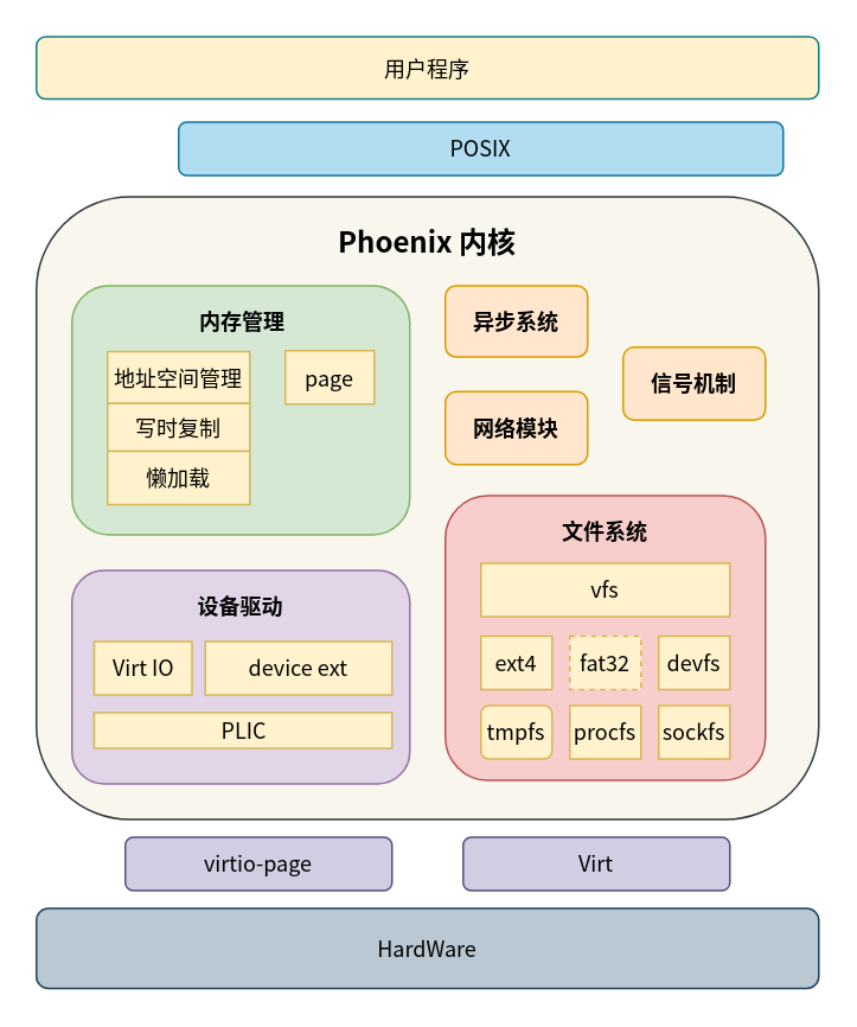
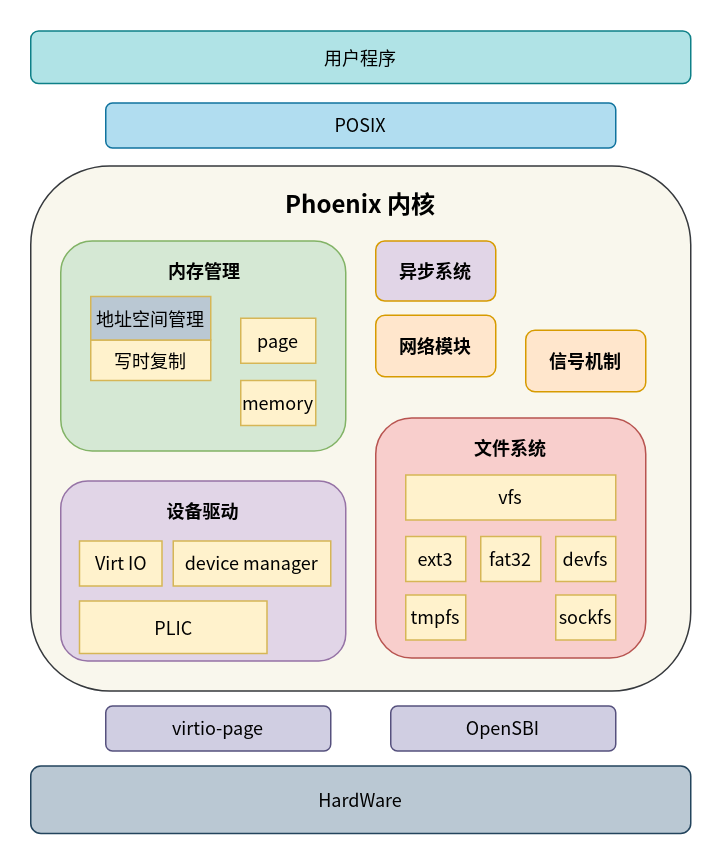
- <mxCell id="2" value="用户程序" style="rounded=1;whiteSpace=wrap;html=1;fillColor=#fff2cc;strokeColor=#0e8088;fontFamily=Noto Sans CJK SC;fontSize=12;" vertex="1" parent="1"><mxGeometry x="20" y="20" width="440" height="35" as="geometry" /></mxCell>
+ <mxCell id="2" value="用户程序" style="rounded=1;whiteSpace=wrap;html=1;fillColor=#b0e3e6;strokeColor=#0e8088;fontFamily=Noto Sans CJK SC;fontSize=12;" vertex="1" parent="1"><mxGeometry x="20" y="20" width="440" height="35" as="geometry" /></mxCell>
- <mxCell id="30" value="POSIX" style="rounded=1;whiteSpace=wrap;html=1;fillColor=#b1ddf0;strokeColor=#10739e;fontFamily=Noto Sans CJK SC;fontSize=12;" vertex="1" parent="1"><mxGeometry x="100" y="68" width="340" height="30" as="geometry" /></mxCell>
+ <mxCell id="30" value="POSIX" style="rounded=1;whiteSpace=wrap;html=1;fillColor=#b1ddf0;strokeColor=#10739e;fontFamily=Noto Sans CJK SC;fontSize=12;" vertex="1" parent="1"><mxGeometry x="70" y="68" width="340" height="30" as="geometry" /></mxCell>
- <mxCell id="23" value="异步系统" style="rounded=1;whiteSpace=wrap;html=1;movable=1;resizable=1;rotatable=1;deletable=1;editable=1;locked=0;connectable=1;fillColor=#ffe6cc;strokeColor=#d79b00;fontFamily=Noto Sans CJK SC;fontStyle=1;fontSize=12;" vertex="1" parent="3"><mxGeometry x="230" y="50" width="80" height="40" as="geometry" /></mxCell>
+ <mxCell id="23" value="异步系统" style="rounded=1;whiteSpace=wrap;html=1;movable=1;resizable=1;rotatable=1;deletable=1;editable=1;locked=0;connectable=1;fillColor=#e1d5e7;strokeColor=#d79b00;fontFamily=Noto Sans CJK SC;fontStyle=1;fontSize=12;" vertex="1" parent="3"><mxGeometry x="230" y="50" width="80" height="40" as="geometry" /></mxCell>
- <mxCell id="11" value="地址空间管理" style="rounded=0;whiteSpace=wrap;html=1;movable=1;resizable=1;rotatable=1;deletable=1;editable=1;locked=0;connectable=1;fillColor=#fff2cc;strokeColor=#d6b656;fontFamily=Noto Sans CJK SC;fontSize=12;" vertex="1" parent="3"><mxGeometry x="40" y="87" width="80" height="29" as="geometry" /></mxCell>
+ <mxCell id="11" value="地址空间管理" style="rounded=0;whiteSpace=wrap;html=1;movable=1;resizable=1;rotatable=1;deletable=1;editable=1;locked=0;connectable=1;fillColor=#bac8d3;strokeColor=#d6b656;fontFamily=Noto Sans CJK SC;fontSize=12;" vertex="1" parent="3"><mxGeometry x="40" y="87" width="80" height="29" as="geometry" /></mxCell>
- <mxCell id="8" value="page" style="rounded=0;whiteSpace=wrap;html=1;movable=1;resizable=1;rotatable=1;deletable=1;editable=1;locked=0;connectable=1;fillColor=#fff2cc;strokeColor=#d6b656;fontFamily=Noto Sans CJK SC;fontSize=12;" vertex="1" parent="3"><mxGeometry x="140" y="86.5" width="50" height="30" as="geometry" /></mxCell>
+ <mxCell id="8" value="page" style="rounded=0;whiteSpace=wrap;html=1;movable=1;resizable=1;rotatable=1;deletable=1;editable=1;locked=0;connectable=1;fillColor=#fff2cc;strokeColor=#d6b656;fontFamily=Noto Sans CJK SC;fontSize=12;" vertex="1" parent="3"><mxGeometry x="140" y="101.5" width="50" height="30" as="geometry" /></mxCell>
- <mxCell id="22" value="信号机制" style="rounded=1;whiteSpace=wrap;html=1;movable=1;resizable=1;rotatable=1;deletable=1;editable=1;locked=0;connectable=1;fillColor=#ffe6cc;strokeColor=#d79b00;fontFamily=Noto Sans CJK SC;fontStyle=1;fontSize=12;" vertex="1" parent="3"><mxGeometry x="330" y="84.5" width="80" height="41" as="geometry" /></mxCell>
+ <mxCell id="22" value="信号机制" style="rounded=1;whiteSpace=wrap;html=1;movable=1;resizable=1;rotatable=1;deletable=1;editable=1;locked=0;connectable=1;fillColor=#ffe6cc;strokeColor=#d79b00;fontFamily=Noto Sans CJK SC;fontStyle=1;fontSize=12;" vertex="1" parent="3"><mxGeometry x="330" y="109.5" width="80" height="41" as="geometry" /></mxCell>
- <mxCell id="5" value="网络模块" style="rounded=1;whiteSpace=wrap;html=1;movable=1;resizable=1;rotatable=1;deletable=1;editable=1;locked=0;connectable=1;fillColor=#ffe6cc;strokeColor=#d79b00;fontFamily=Noto Sans CJK SC;fontStyle=1;fontSize=12;" vertex="1" parent="3"><mxGeometry x="230" y="109.5" width="80" height="41" as="geometry" /></mxCell>
+ <mxCell id="5" value="网络模块" style="rounded=1;whiteSpace=wrap;html=1;movable=1;resizable=1;rotatable=1;deletable=1;editable=1;locked=0;connectable=1;fillColor=#ffe6cc;strokeColor=#d79b00;fontFamily=Noto Sans CJK SC;fontStyle=1;fontSize=12;" vertex="1" parent="3"><mxGeometry x="230" y="99.5" width="80" height="41" as="geometry" /></mxCell>
- <mxCell id="10" value="懒加载" style="rounded=0;whiteSpace=wrap;html=1;movable=1;resizable=1;rotatable=1;deletable=1;editable=1;locked=0;connectable=1;fillColor=#fff2cc;strokeColor=#d6b656;fontFamily=Noto Sans CJK SC;fontSize=12;" vertex="1" parent="3"><mxGeometry x="40" y="143" width="80" height="30" as="geometry" /></mxCell>
+ <mxCell id="21" value="memory" style="rounded=0;whiteSpace=wrap;html=1;movable=1;resizable=1;rotatable=1;deletable=1;editable=1;locked=0;connectable=1;fillColor=#fff2cc;strokeColor=#d6b656;fontFamily=Noto Sans CJK SC;fontSize=12;" vertex="1" parent="3"><mxGeometry x="140" y="143" width="50" height="30" as="geometry" /></mxCell>
- <mxCell id="14" value="ext4" style="rounded=0;whiteSpace=wrap;html=1;movable=1;resizable=1;rotatable=1;deletable=1;editable=1;locked=0;connectable=1;fillColor=#fff2cc;strokeColor=#d6b656;fontFamily=Noto Sans CJK SC;fontSize=12;" vertex="1" parent="3"><mxGeometry x="250" y="247" width="40" height="30" as="geometry" /></mxCell>
+ <mxCell id="14" value="ext3" style="rounded=0;whiteSpace=wrap;html=1;movable=1;resizable=1;rotatable=1;deletable=1;editable=1;locked=0;connectable=1;fillColor=#fff2cc;strokeColor=#d6b656;fontFamily=Noto Sans CJK SC;fontSize=12;" vertex="1" parent="3"><mxGeometry x="250" y="247" width="40" height="30" as="geometry" /></mxCell>
- <mxCell id="16" value="fat32" style="rounded=0;whiteSpace=wrap;html=1;movable=1;resizable=1;rotatable=1;deletable=1;editable=1;locked=0;connectable=1;fillColor=#fff2cc;strokeColor=#d6b656;fontFamily=Noto Sans CJK SC;fontSize=12;dashed=1;" vertex="1" parent="3"><mxGeometry x="300" y="247" width="40" height="30" as="geometry" /></mxCell>
+ <mxCell id="16" value="fat32" style="rounded=0;whiteSpace=wrap;html=1;movable=1;resizable=1;rotatable=1;deletable=1;editable=1;locked=0;connectable=1;fillColor=#fff2cc;strokeColor=#d6b656;fontFamily=Noto Sans CJK SC;fontSize=12;" vertex="1" parent="3"><mxGeometry x="300" y="247" width="40" height="30" as="geometry" /></mxCell>
- <mxCell id="28" value="device ext" style="rounded=0;whiteSpace=wrap;html=1;movable=1;resizable=1;rotatable=1;deletable=1;editable=1;locked=0;connectable=1;fillColor=#fff2cc;strokeColor=#d6b656;fontFamily=Noto Sans CJK SC;fontSize=12;" vertex="1" parent="3"><mxGeometry x="95" y="250" width="105" height="30" as="geometry" /></mxCell>
+ <mxCell id="28" value="device manager" style="rounded=0;whiteSpace=wrap;html=1;movable=1;resizable=1;rotatable=1;deletable=1;editable=1;locked=0;connectable=1;fillColor=#fff2cc;strokeColor=#d6b656;fontFamily=Noto Sans CJK SC;fontSize=12;" vertex="1" parent="3"><mxGeometry x="95" y="250" width="105" height="30" as="geometry" /></mxCell>
- <mxCell id="27" value="PLIC" style="rounded=0;whiteSpace=wrap;html=1;movable=1;resizable=1;rotatable=1;deletable=1;editable=1;locked=0;connectable=1;fillColor=#fff2cc;strokeColor=#d6b656;fontFamily=Noto Sans CJK SC;fontSize=12;" vertex="1" parent="3"><mxGeometry x="32.5" y="290" width="167.5" height="20" as="geometry" /></mxCell>
+ <mxCell id="27" value="PLIC" style="rounded=0;whiteSpace=wrap;html=1;movable=1;resizable=1;rotatable=1;deletable=1;editable=1;locked=0;connectable=1;fillColor=#fff2cc;strokeColor=#d6b656;fontFamily=Noto Sans CJK SC;fontSize=12;" vertex="1" parent="3"><mxGeometry x="32.5" y="290" width="125" height="35" as="geometry" /></mxCell>
- <mxCell id="17" value="tmpfs" style="whiteSpace=wrap;html=1;movable=1;resizable=1;rotatable=1;deletable=1;editable=1;locked=0;connectable=1;fillColor=#fff2cc;strokeColor=#d6b656;fontFamily=Noto Sans CJK SC;fontSize=12;rounded=1;" vertex="1" parent="3"><mxGeometry x="250" y="286" width="40" height="30" as="geometry" /></mxCell>
+ <mxCell id="17" value="tmpfs" style="rounded=0;whiteSpace=wrap;html=1;movable=1;resizable=1;rotatable=1;deletable=1;editable=1;locked=0;connectable=1;fillColor=#fff2cc;strokeColor=#d6b656;fontFamily=Noto Sans CJK SC;fontSize=12;" vertex="1" parent="3"><mxGeometry x="250" y="286" width="40" height="30" as="geometry" /></mxCell>
- <mxCell id="19" value="procfs" style="rounded=0;whiteSpace=wrap;html=1;movable=1;resizable=1;rotatable=1;deletable=1;editable=1;locked=0;connectable=1;fillColor=#fff2cc;strokeColor=#d6b656;fontFamily=Noto Sans CJK SC;fontSize=12;" vertex="1" parent="3"><mxGeometry x="300" y="286" width="40" height="30" as="geometry" /></mxCell>
- <mxCell id="32" value="Virt" style="rounded=1;whiteSpace=wrap;html=1;fillColor=#d0cee2;strokeColor=#56517e;fontFamily=Noto Sans CJK SC;fontSize=12;" vertex="1" parent="1"><mxGeometry x="260" y="470" width="150" height="30" as="geometry" /></mxCell>
+ <mxCell id="32" value="OpenSBI" style="rounded=1;whiteSpace=wrap;html=1;fillColor=#d0cee2;strokeColor=#56517e;fontFamily=Noto Sans CJK SC;fontSize=12;" vertex="1" parent="1"><mxGeometry x="260" y="470" width="150" height="30" as="geometry" /></mxCell>
